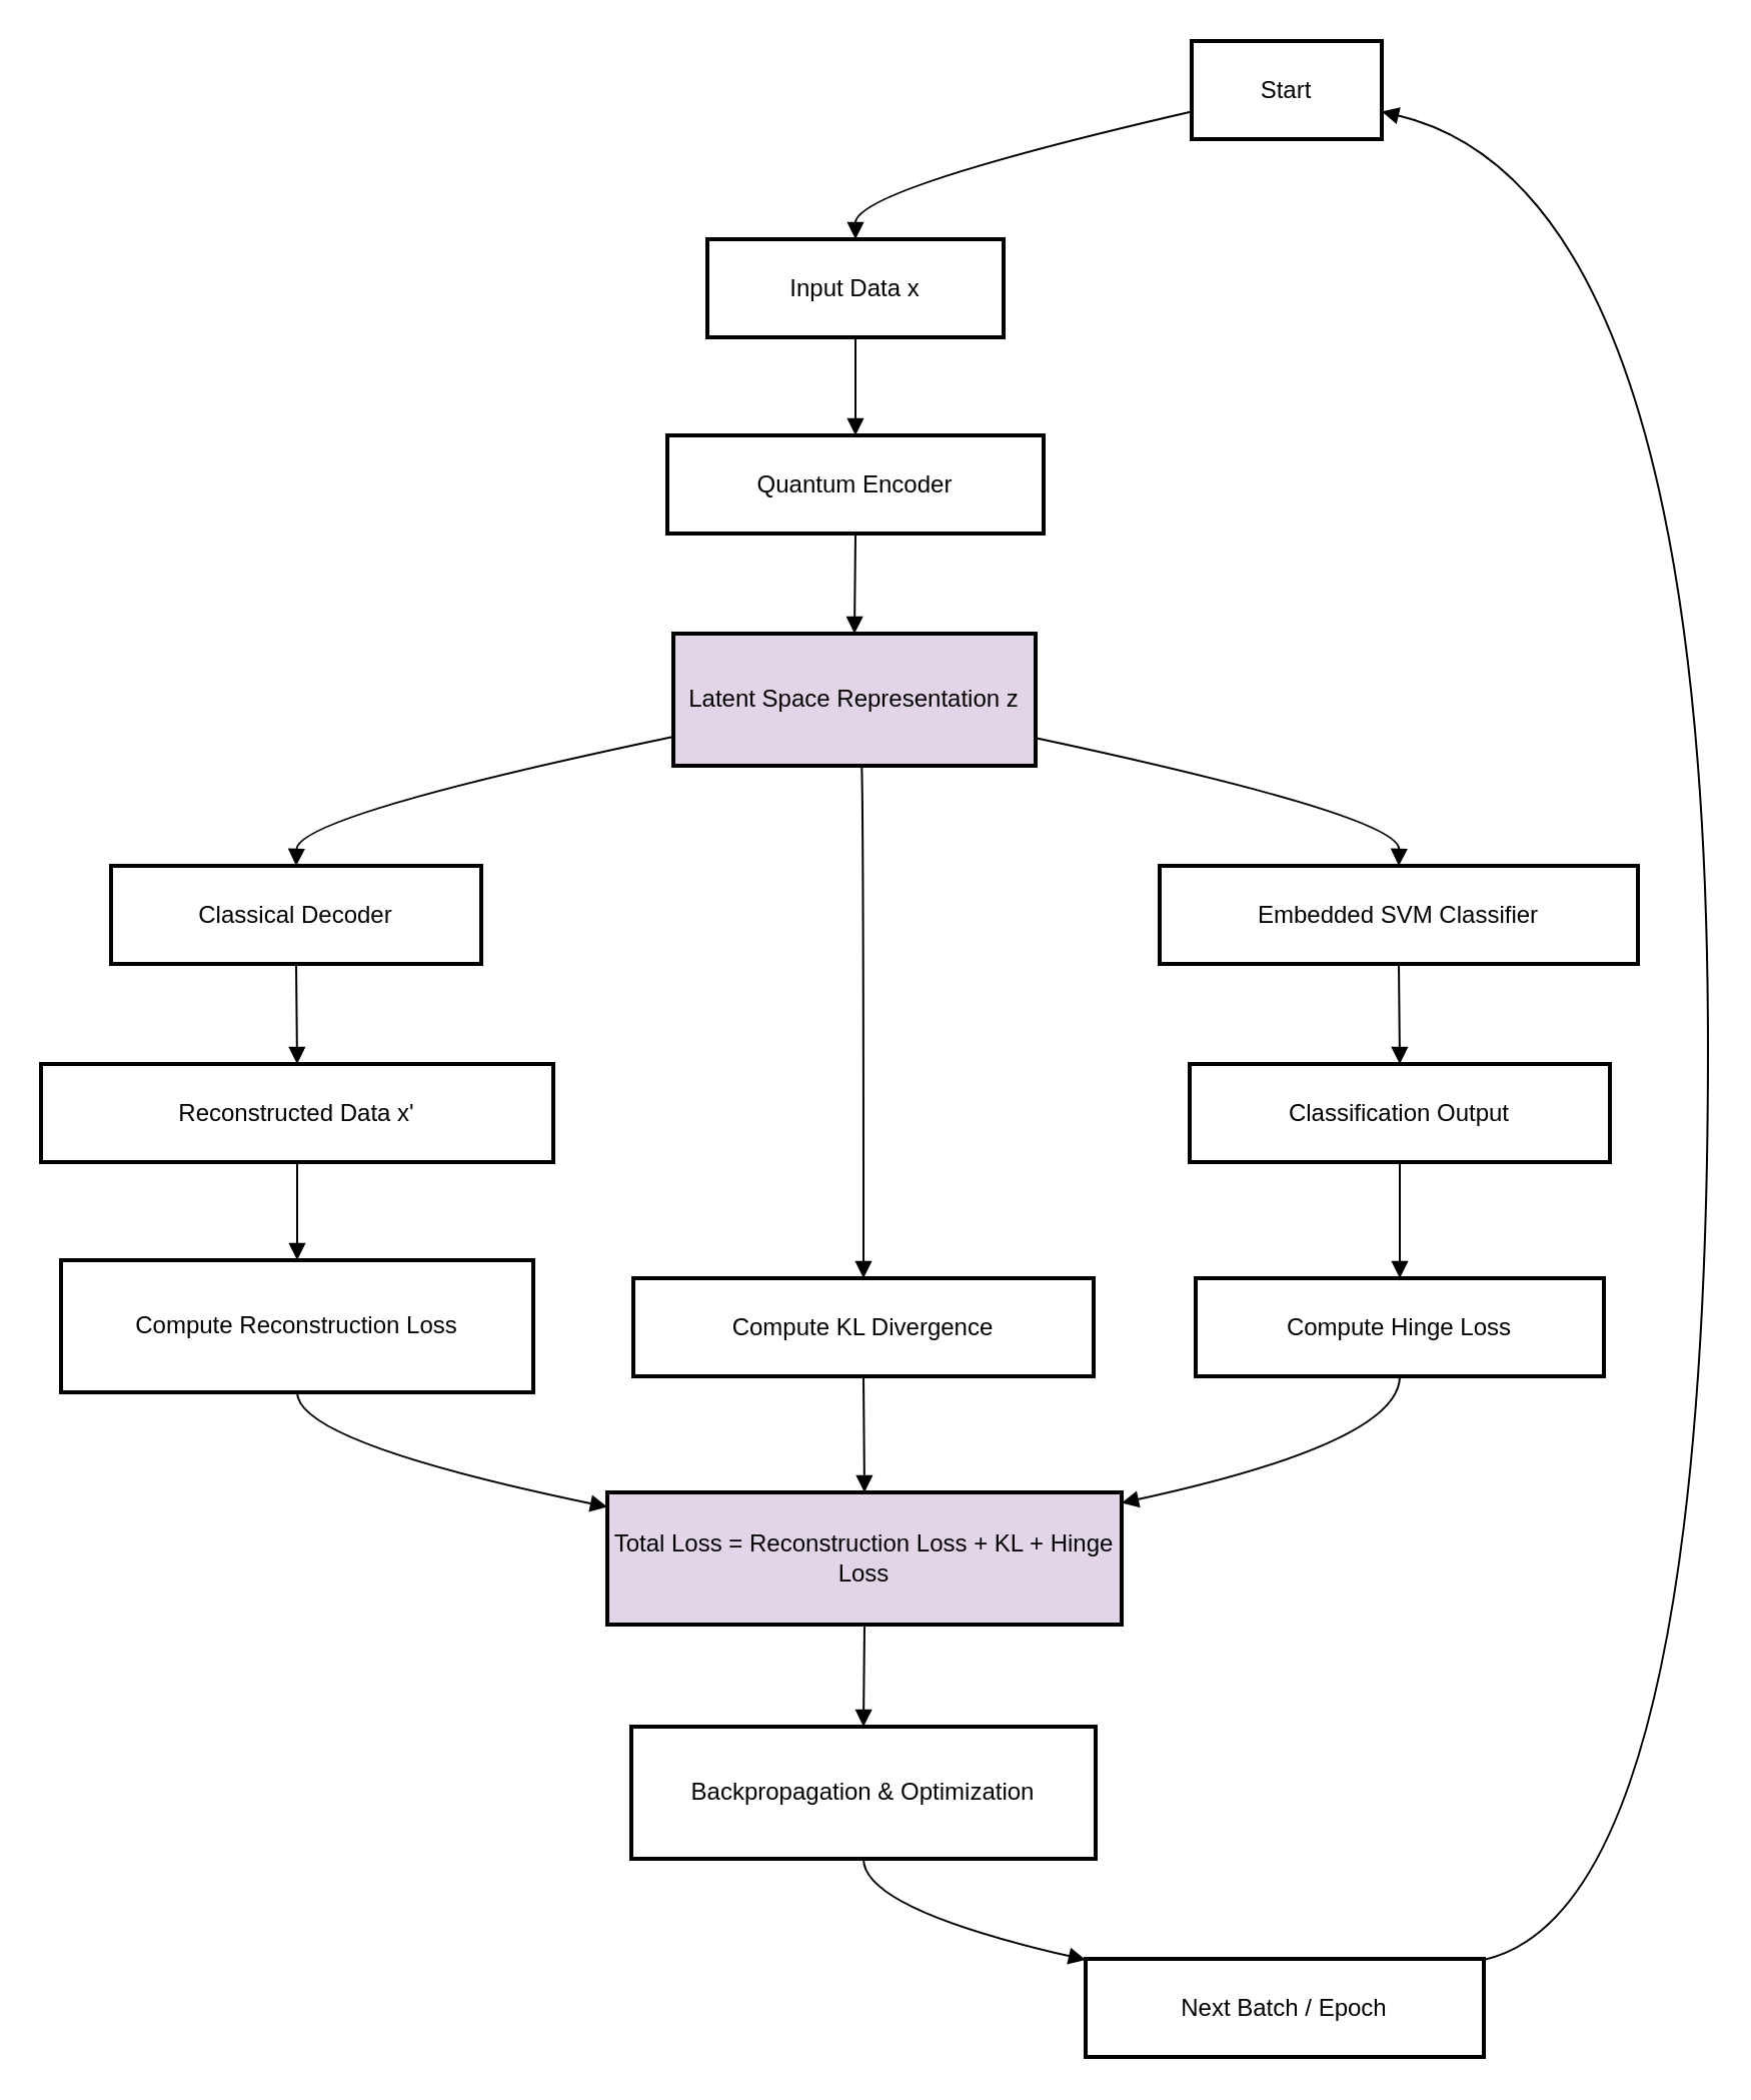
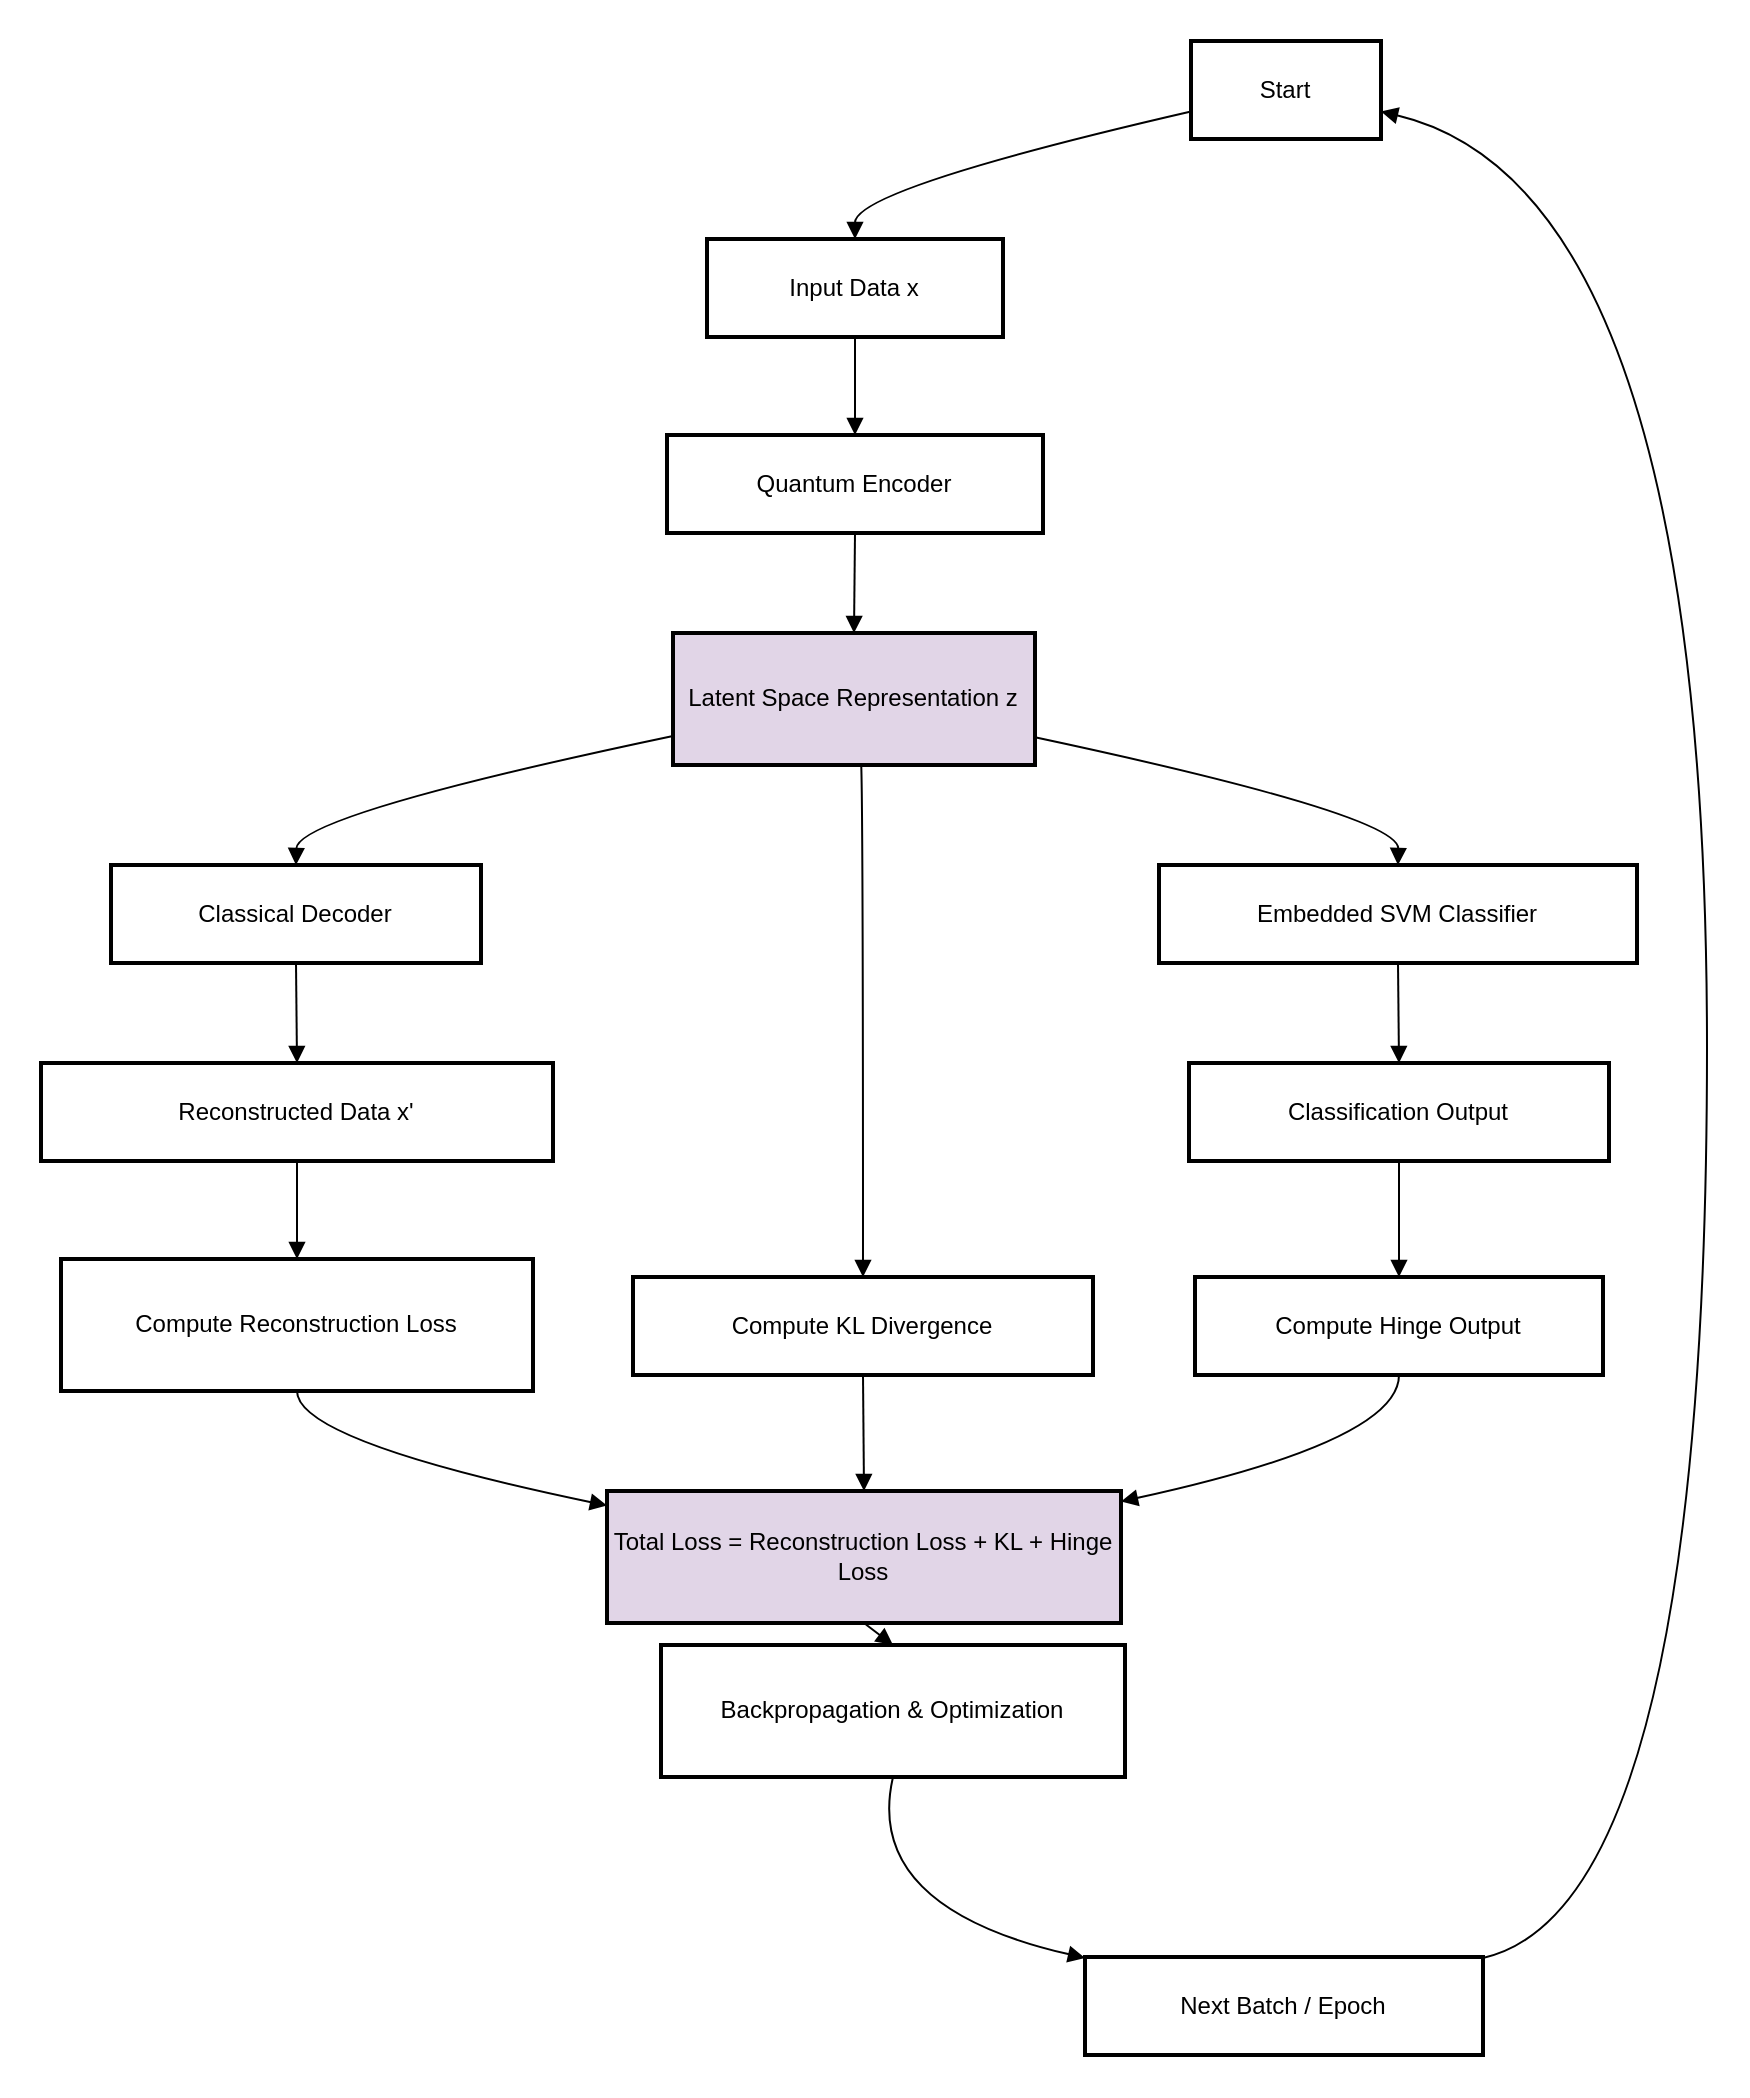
- <mxCell id="12" value="Compute Hinge Loss" style="whiteSpace=wrap;strokeWidth=2;" vertex="1" parent="1"><mxGeometry x="597" y="638" width="204" height="49" as="geometry" /></mxCell>
+ <mxCell id="12" value="Compute Hinge Output" style="whiteSpace=wrap;strokeWidth=2;" vertex="1" parent="1"><mxGeometry x="597" y="638" width="204" height="49" as="geometry" /></mxCell>
- <mxCell id="14" value="Backpropagation &amp; Optimization" style="whiteSpace=wrap;strokeWidth=2;" vertex="1" parent="1"><mxGeometry x="315" y="862" width="232" height="66" as="geometry" /></mxCell>
+ <mxCell id="14" value="Backpropagation &amp; Optimization" style="whiteSpace=wrap;strokeWidth=2;" vertex="1" parent="1"><mxGeometry x="330" y="822" width="232" height="66" as="geometry" /></mxCell>
